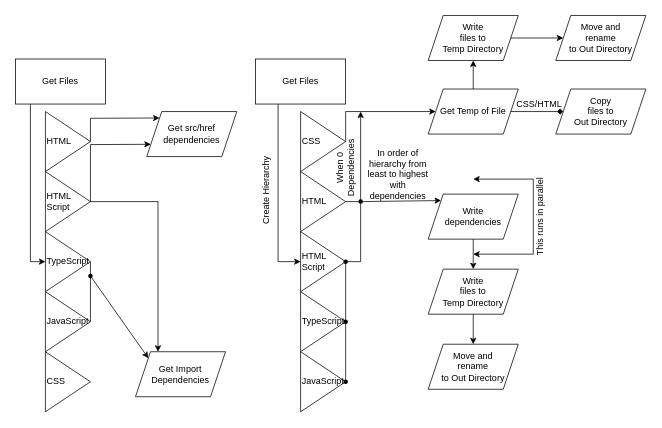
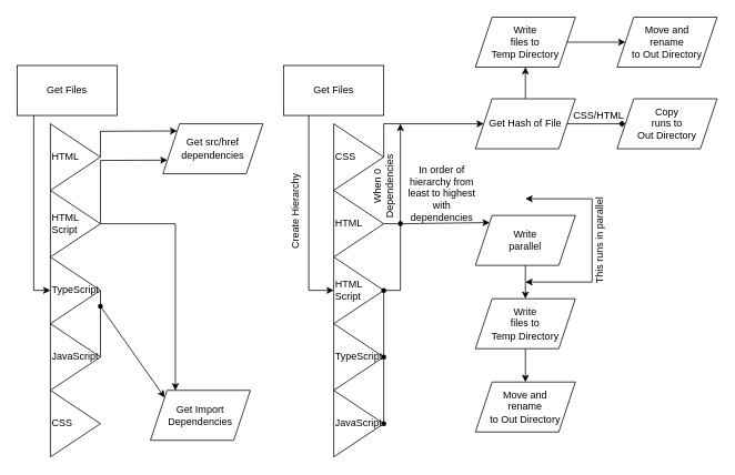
- <mxCell id="25" value="Get Temp of File" style="shape=parallelogram;perimeter=parallelogramPerimeter;whiteSpace=wrap;html=1;fixedSize=1;fillColor=none;align=center;" parent="1" vertex="1"><mxGeometry x="570" y="118" width="120" height="60" as="geometry" /></mxCell>
+ <mxCell id="25" value="Get Hash of File" style="shape=parallelogram;perimeter=parallelogramPerimeter;whiteSpace=wrap;html=1;fixedSize=1;fillColor=none;align=center;" parent="1" vertex="1"><mxGeometry x="570" y="118" width="120" height="60" as="geometry" /></mxCell>
- <mxCell id="26" value="Copy&lt;br&gt;files to&lt;br&gt;Out Directory" style="shape=parallelogram;perimeter=parallelogramPerimeter;whiteSpace=wrap;html=1;fixedSize=1;fillColor=none;align=center;" parent="1" vertex="1"><mxGeometry x="740" y="118" width="120" height="60" as="geometry" /></mxCell>
+ <mxCell id="26" value="Copy&lt;br&gt;runs to&lt;br&gt;Out Directory" style="shape=parallelogram;perimeter=parallelogramPerimeter;whiteSpace=wrap;html=1;fixedSize=1;fillColor=none;align=center;" parent="1" vertex="1"><mxGeometry x="740" y="118" width="120" height="60" as="geometry" /></mxCell>
- <mxCell id="24" value="Write&lt;br&gt;dependencies" style="shape=parallelogram;perimeter=parallelogramPerimeter;whiteSpace=wrap;html=1;fixedSize=1;fillColor=none;align=center;" parent="1" vertex="1"><mxGeometry x="570" y="258" width="120" height="60" as="geometry" /></mxCell>
+ <mxCell id="24" value="Write&lt;br&gt;parallel" style="shape=parallelogram;perimeter=parallelogramPerimeter;whiteSpace=wrap;html=1;fixedSize=1;fillColor=none;align=center;" parent="1" vertex="1"><mxGeometry x="570" y="258" width="120" height="60" as="geometry" /></mxCell>
